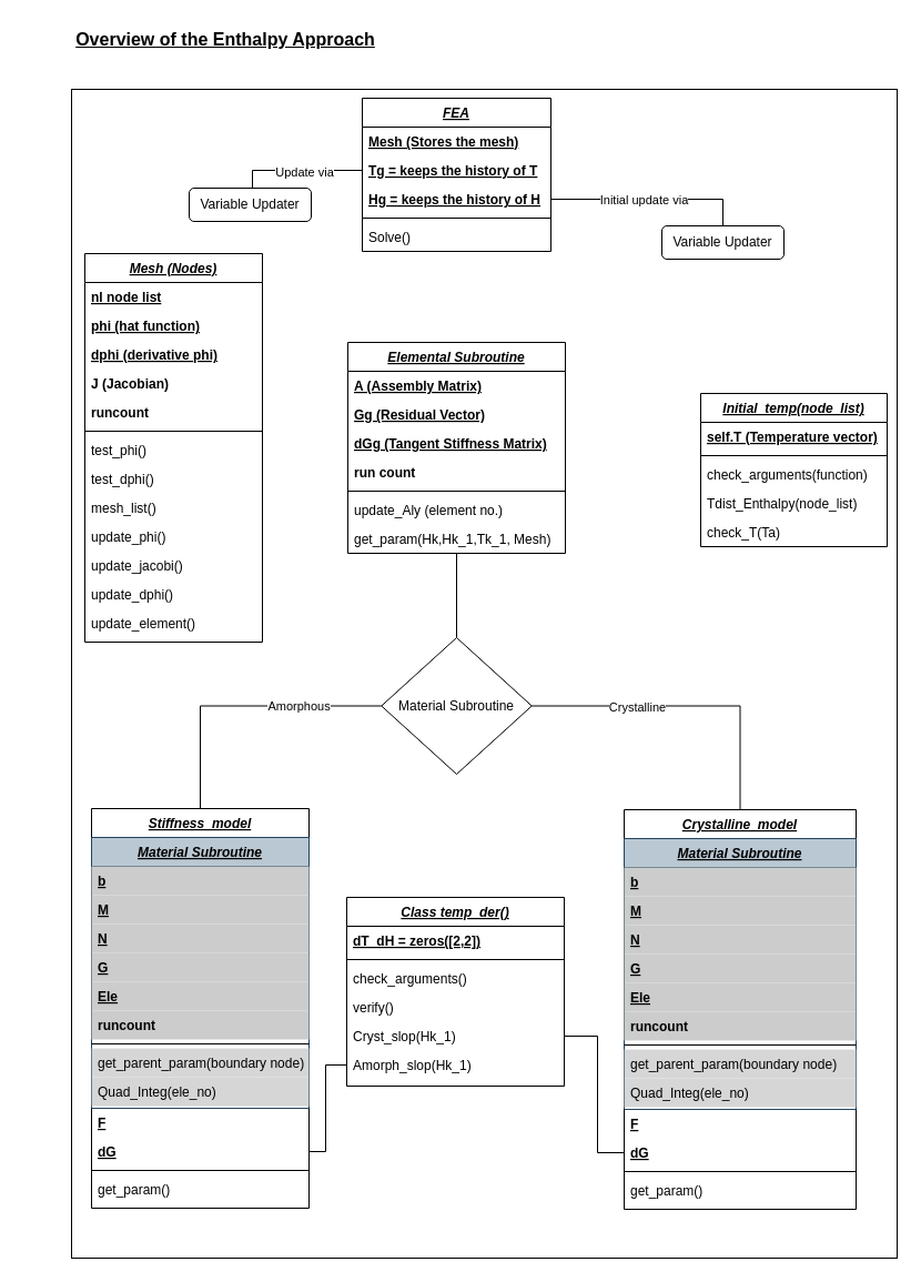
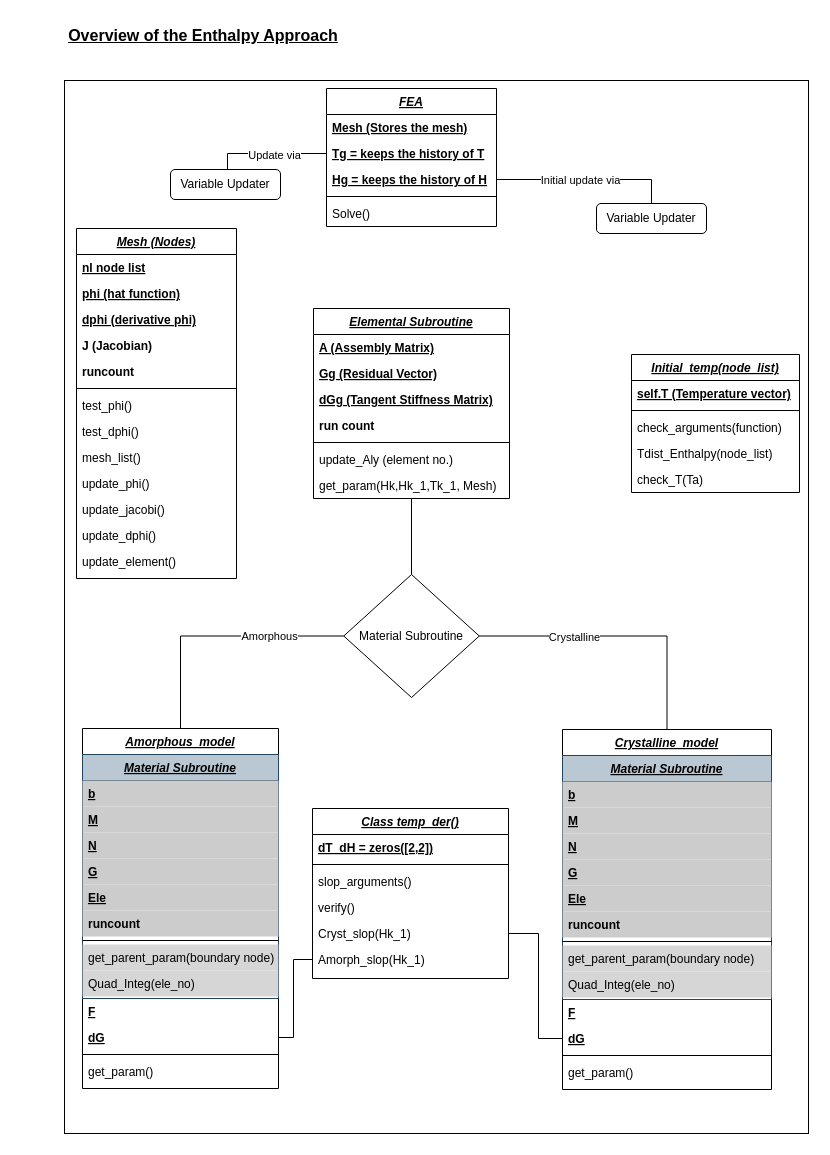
- <mxCell id="3" value="Stiffness_model" style="swimlane;fontStyle=7;align=center;verticalAlign=top;childLayout=stackLayout;horizontal=1;startSize=26;horizontalStack=0;resizeParent=1;resizeLast=0;collapsible=1;marginBottom=0;rounded=0;shadow=0;strokeWidth=1;" parent="1" vertex="1"><mxGeometry x="82" y="728" width="196" height="360" as="geometry"><mxRectangle x="340" y="380" width="170" height="26" as="alternateBounds" /></mxGeometry></mxCell>
+ <mxCell id="3" value="Amorphous_model" style="swimlane;fontStyle=7;align=center;verticalAlign=top;childLayout=stackLayout;horizontal=1;startSize=26;horizontalStack=0;resizeParent=1;resizeLast=0;collapsible=1;marginBottom=0;rounded=0;shadow=0;strokeWidth=1;" parent="1" vertex="1"><mxGeometry x="82" y="728" width="196" height="360" as="geometry"><mxRectangle x="340" y="380" width="170" height="26" as="alternateBounds" /></mxGeometry></mxCell>
- <mxCell id="62" value="check_arguments()" style="text;align=left;verticalAlign=top;spacingLeft=4;spacingRight=4;overflow=hidden;rotatable=0;points=[[0,0.5],[1,0.5]];portConstraint=eastwest;" parent="59" vertex="1"><mxGeometry y="60" width="196" height="26" as="geometry" /></mxCell>
+ <mxCell id="62" value="slop_arguments()" style="text;align=left;verticalAlign=top;spacingLeft=4;spacingRight=4;overflow=hidden;rotatable=0;points=[[0,0.5],[1,0.5]];portConstraint=eastwest;" parent="59" vertex="1"><mxGeometry y="60" width="196" height="26" as="geometry" /></mxCell>
